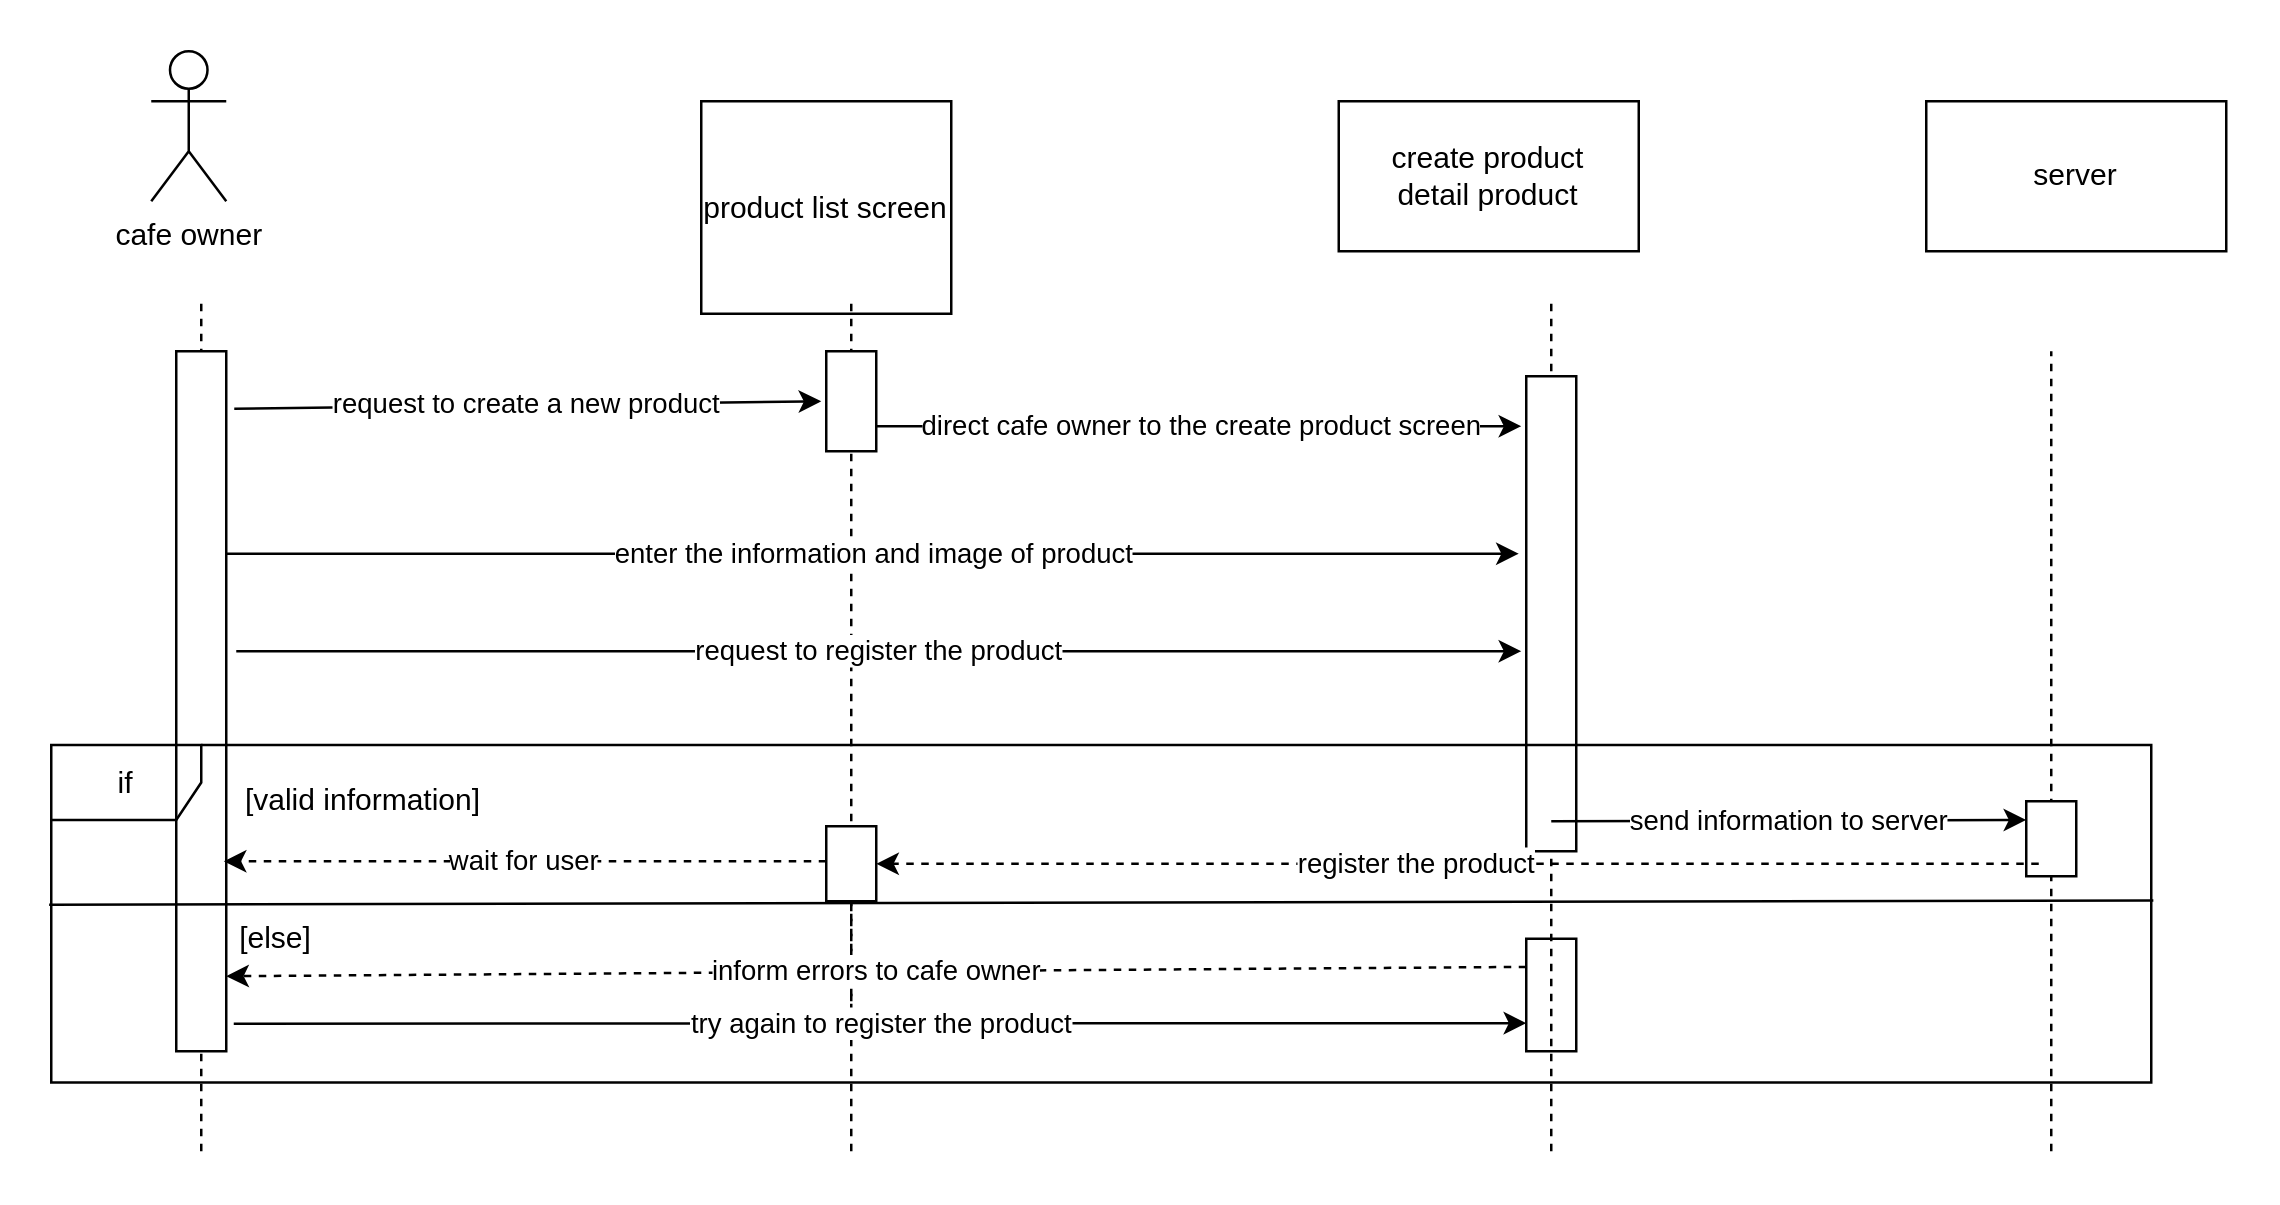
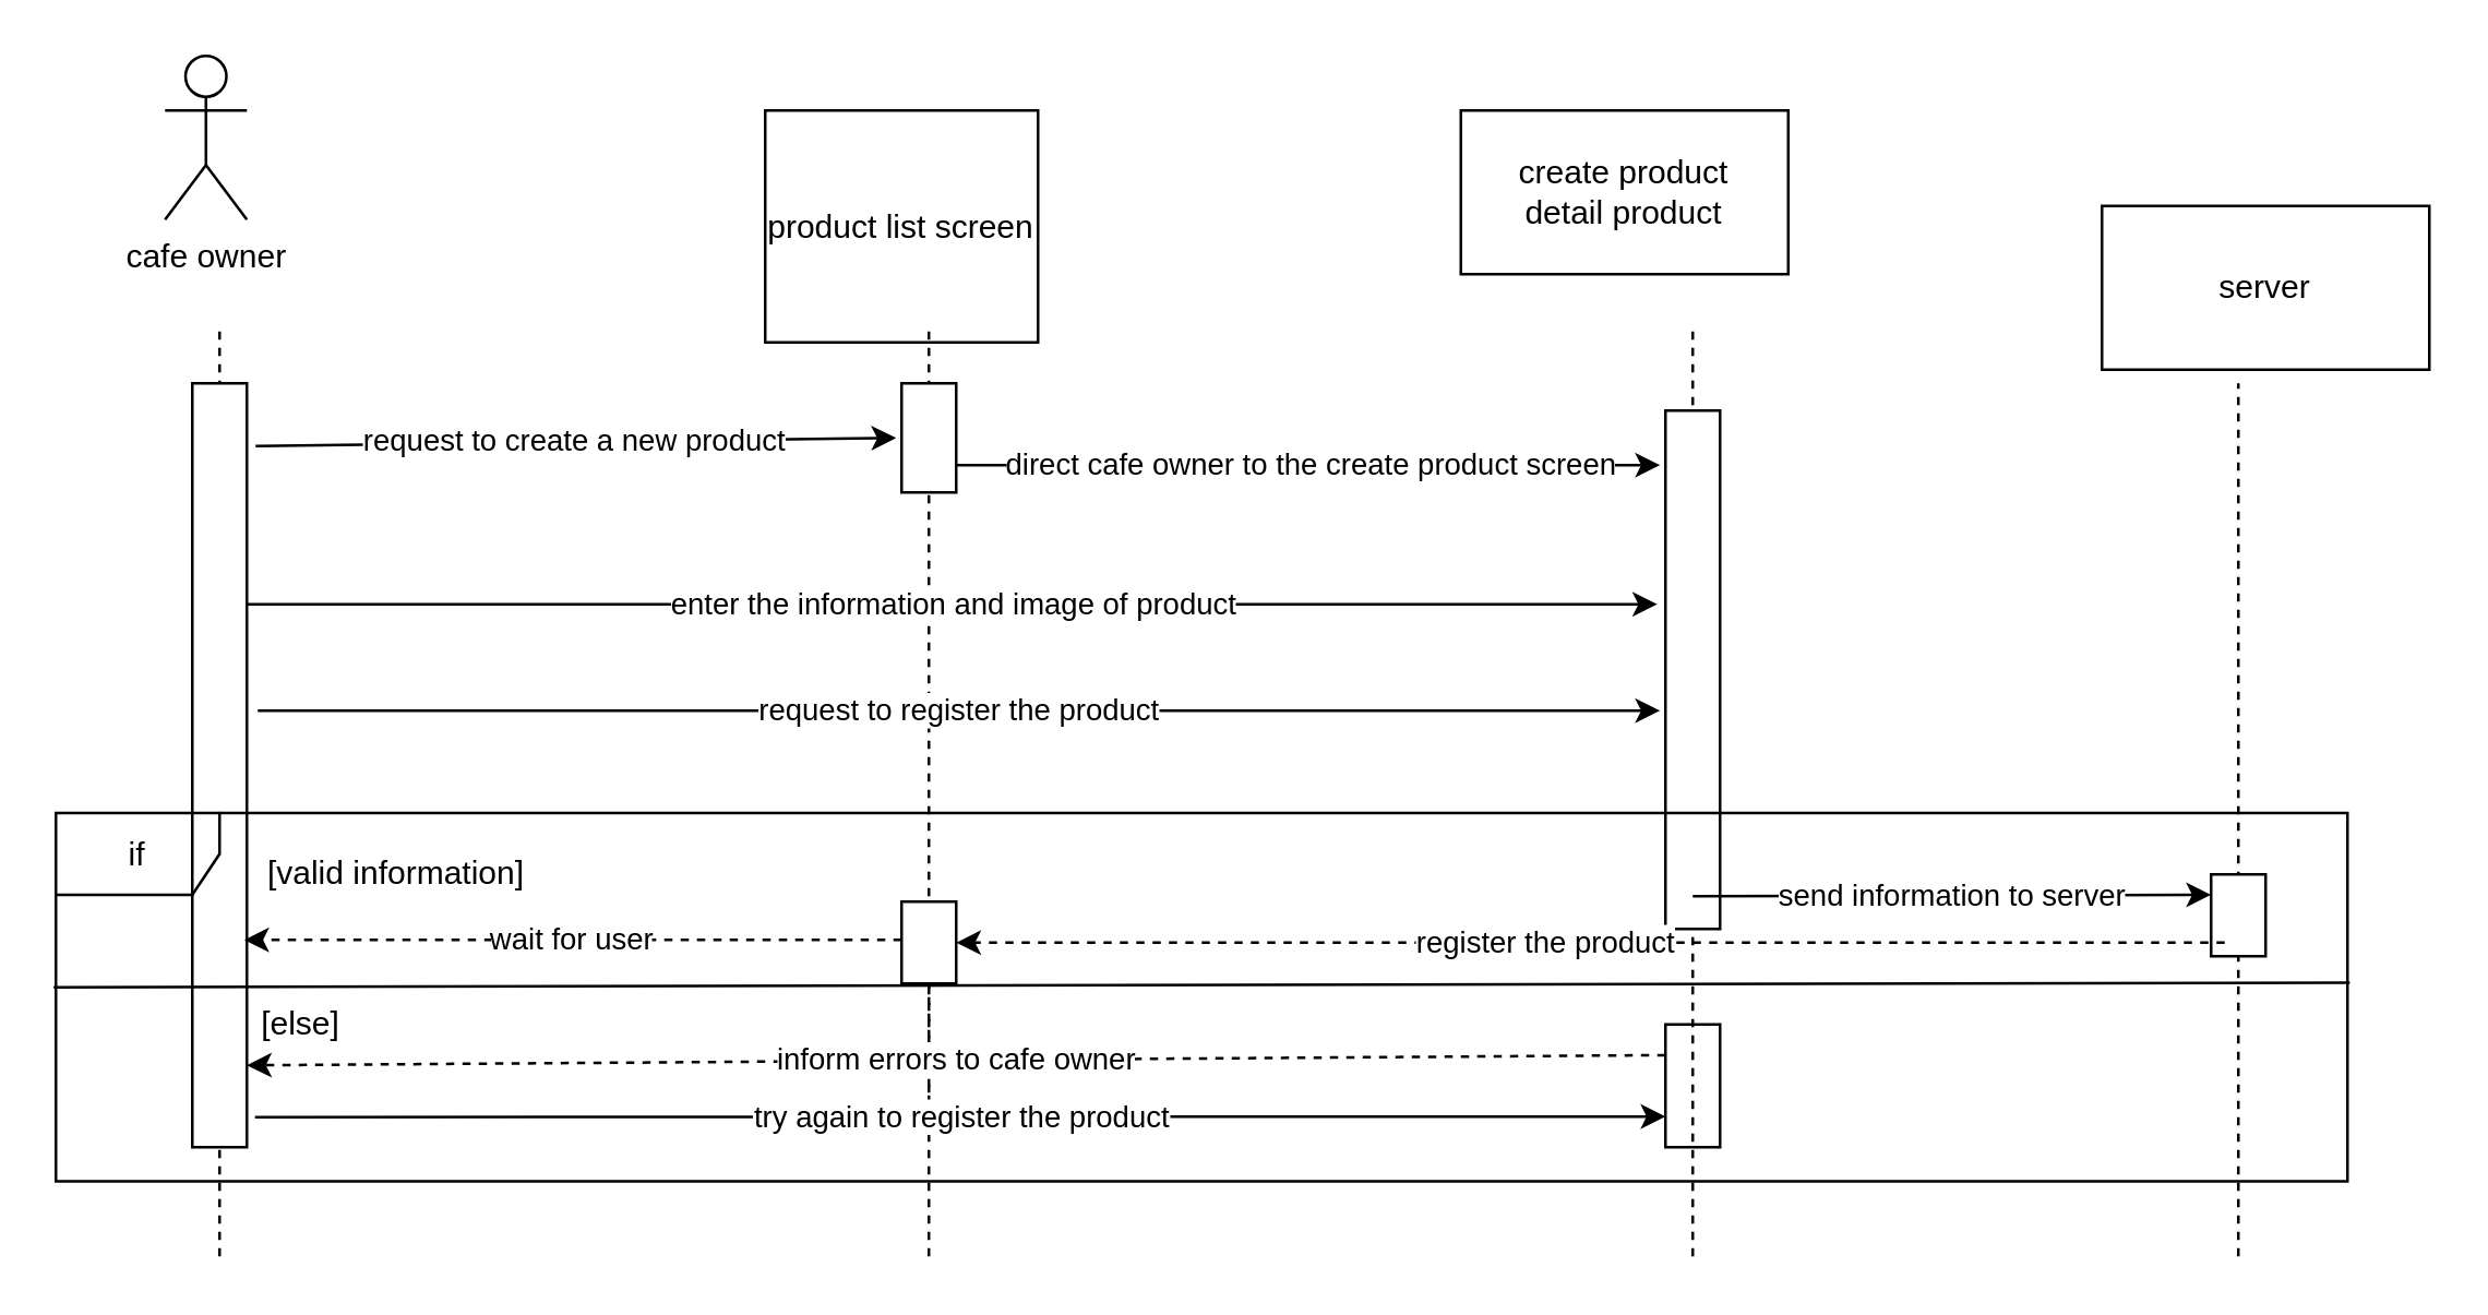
- <mxCell id="16" value="server" style="rounded=0;whiteSpace=wrap;html=1;" vertex="1" parent="1"><mxGeometry x="770" y="40" width="120" height="60" as="geometry" /></mxCell>
+ <mxCell id="16" value="server" style="rounded=0;whiteSpace=wrap;html=1;" vertex="1" parent="1"><mxGeometry x="770" y="75" width="120" height="60" as="geometry" /></mxCell>
